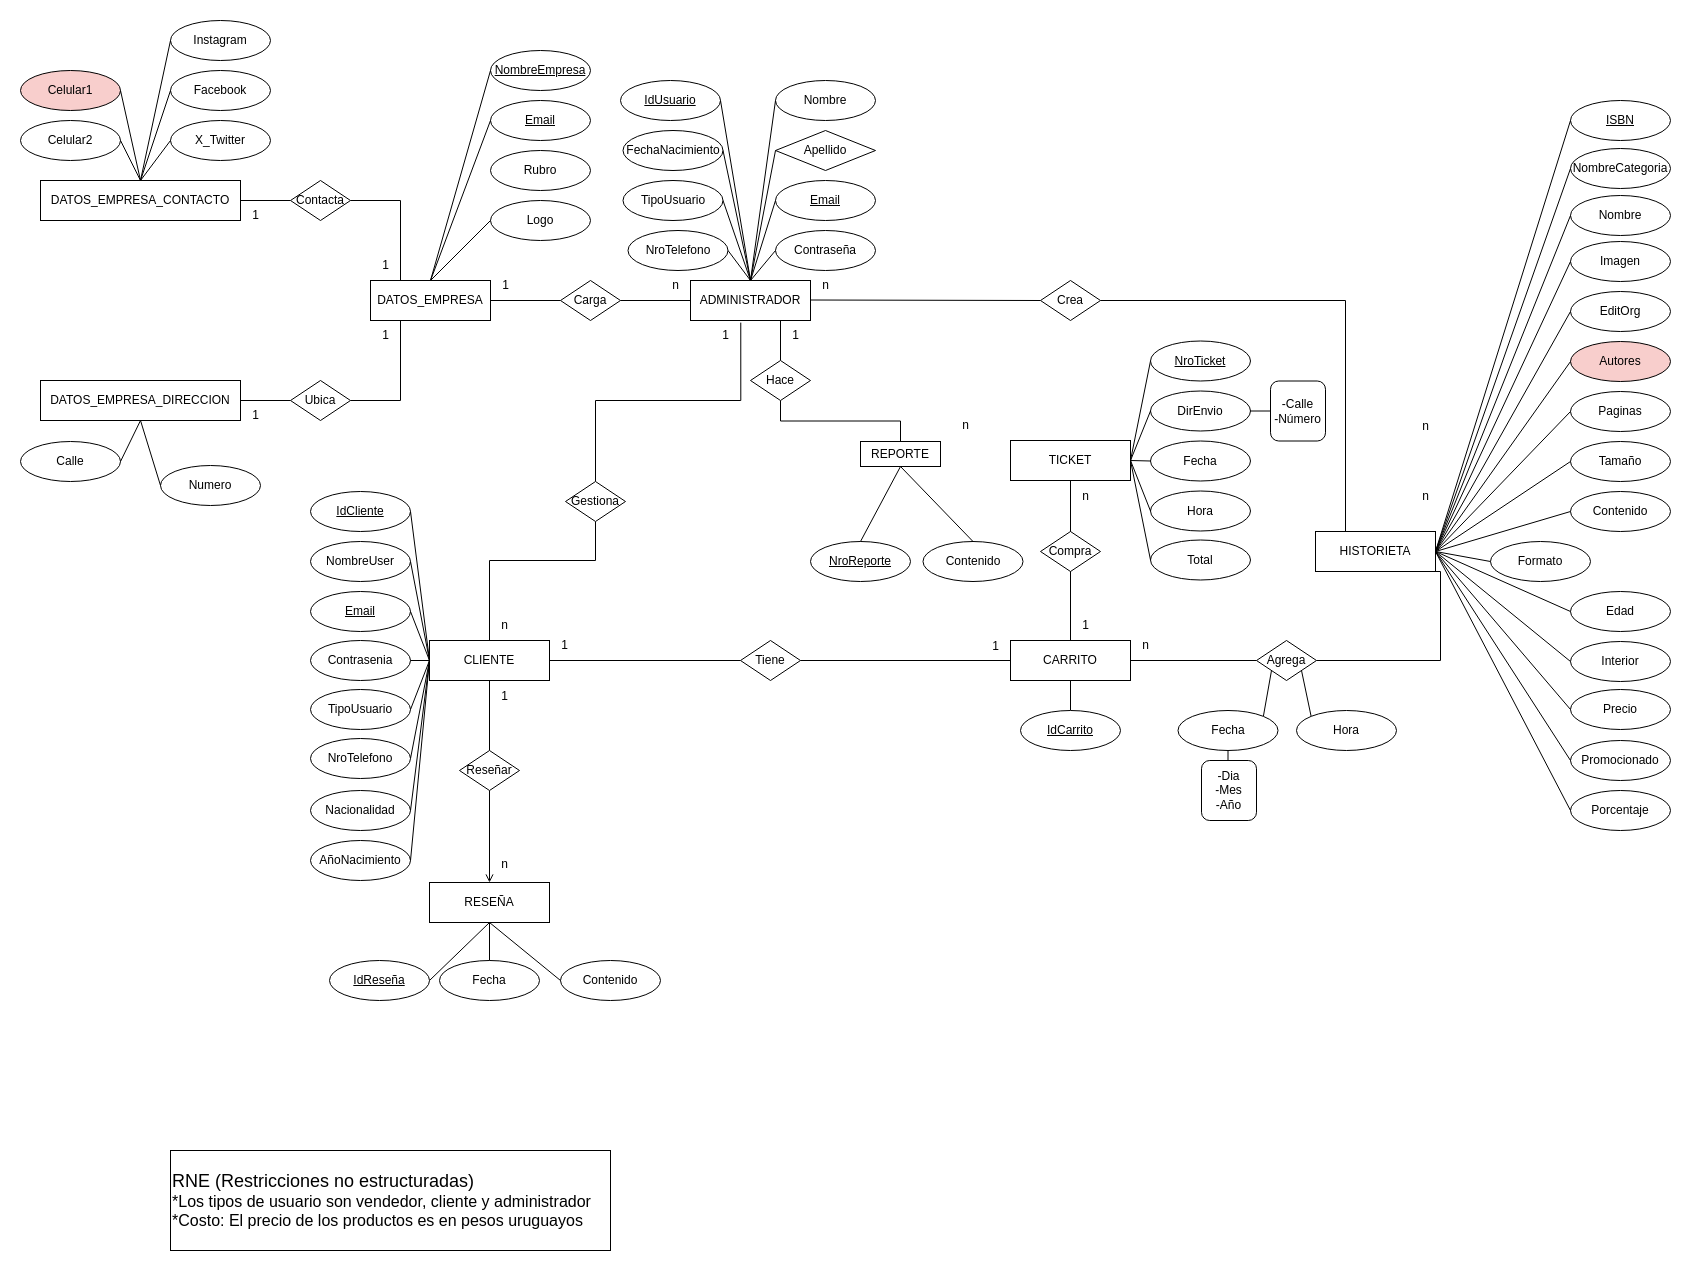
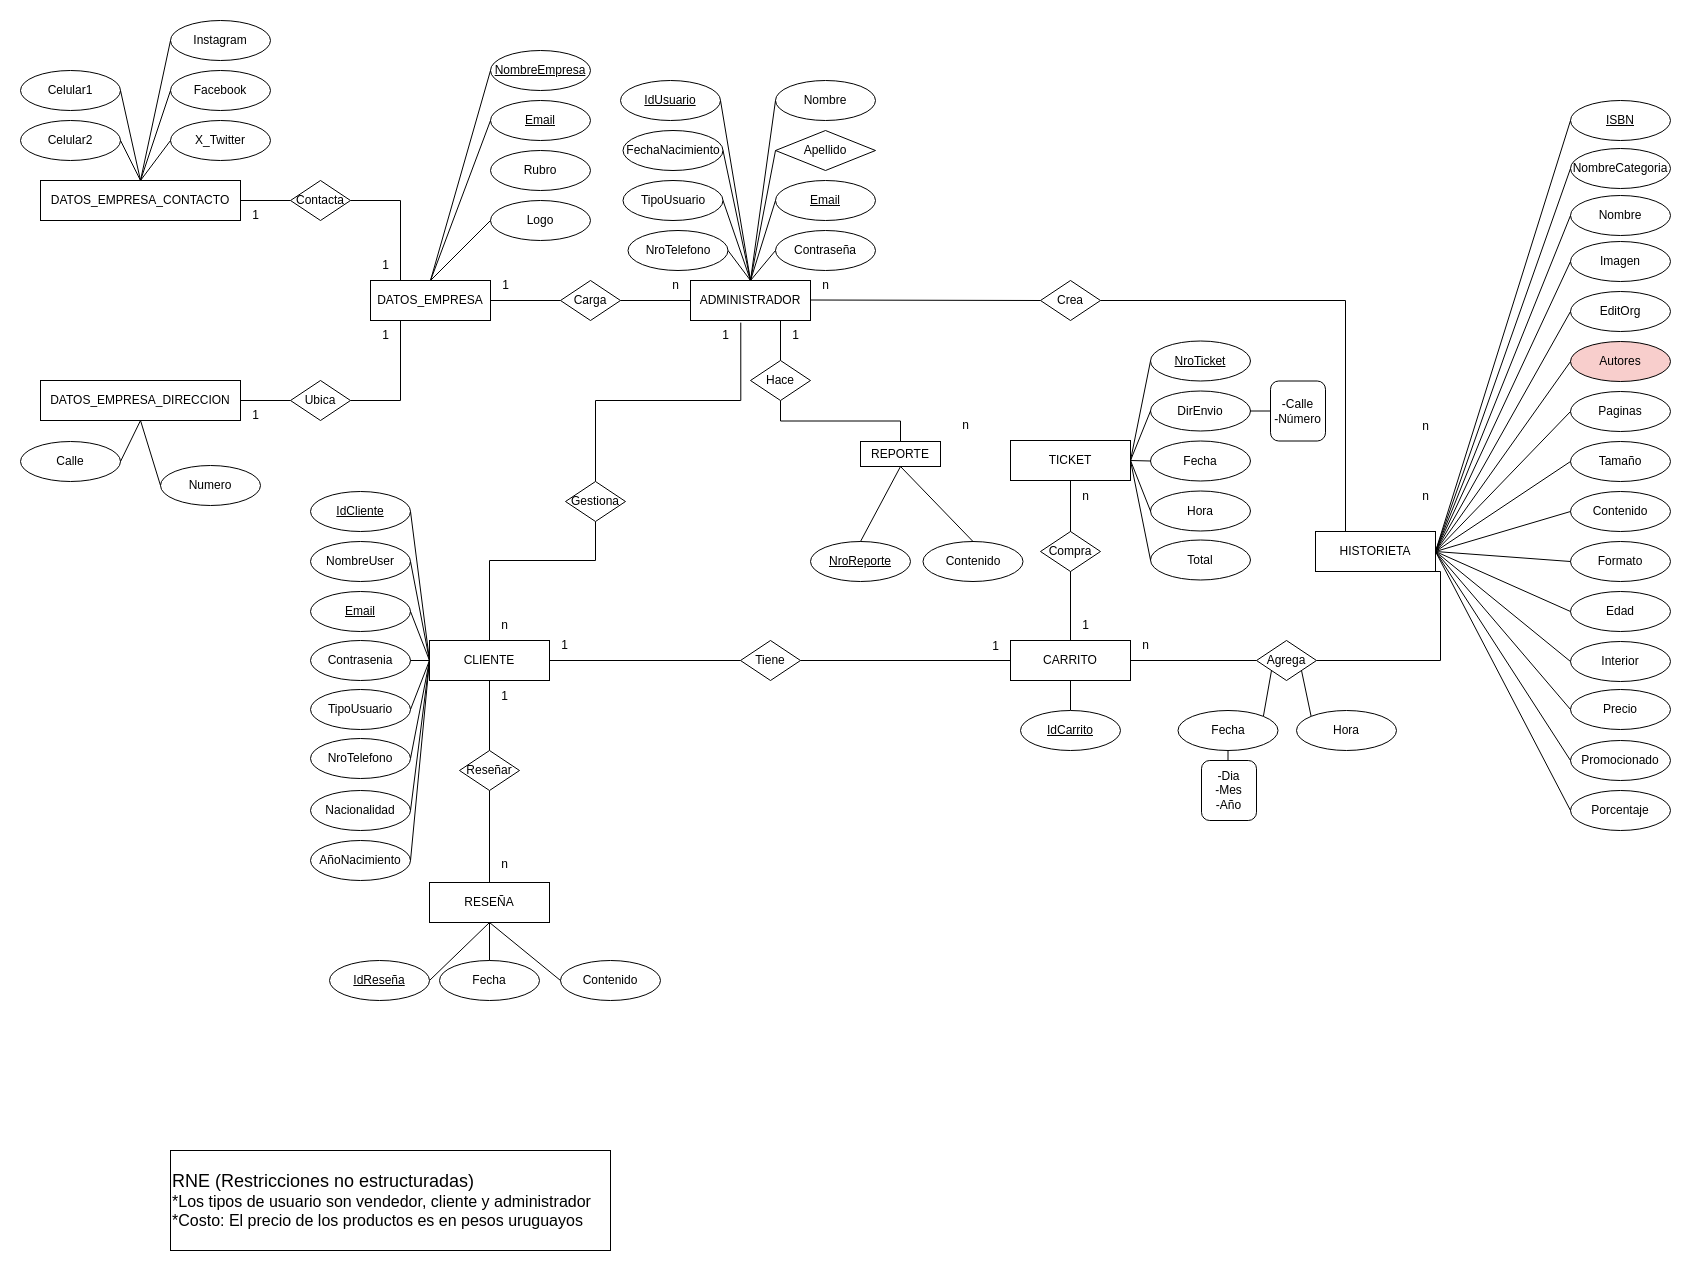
- <mxCell id="20" value="Celular1" style="ellipse;whiteSpace=wrap;html=1;fillColor=#f8cecc;" parent="1" vertex="1"><mxGeometry x="20" y="70" width="100" height="40" as="geometry" /></mxCell>
+ <mxCell id="20" value="Celular1" style="ellipse;whiteSpace=wrap;html=1;" parent="1" vertex="1"><mxGeometry x="20" y="70" width="100" height="40" as="geometry" /></mxCell>
- <mxCell id="79" value="Formato" style="ellipse;whiteSpace=wrap;html=1;" parent="1" vertex="1"><mxGeometry x="1490" y="541" width="100" height="40" as="geometry" /></mxCell>
+ <mxCell id="79" value="Formato" style="ellipse;whiteSpace=wrap;html=1;" parent="1" vertex="1"><mxGeometry x="1570" y="541" width="100" height="40" as="geometry" /></mxCell>
- <mxCell id="146" style="edgeStyle=orthogonalEdgeStyle;rounded=0;orthogonalLoop=1;jettySize=auto;html=1;exitX=0.5;exitY=1;exitDx=0;exitDy=0;entryX=0.5;entryY=0;entryDx=0;entryDy=0;endArrow=open;endFill=0;" parent="1" source="147" target="137" edge="1"><mxGeometry relative="1" as="geometry" /></mxCell>
+ <mxCell id="146" style="edgeStyle=orthogonalEdgeStyle;rounded=0;orthogonalLoop=1;jettySize=auto;html=1;exitX=0.5;exitY=1;exitDx=0;exitDy=0;entryX=0.5;entryY=0;entryDx=0;entryDy=0;endArrow=none;endFill=0;" parent="1" source="147" target="137" edge="1"><mxGeometry relative="1" as="geometry" /></mxCell>
